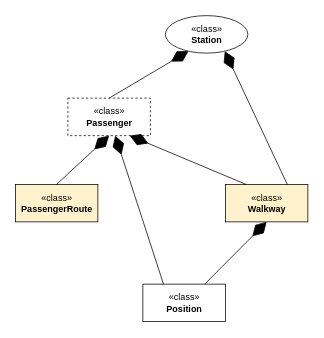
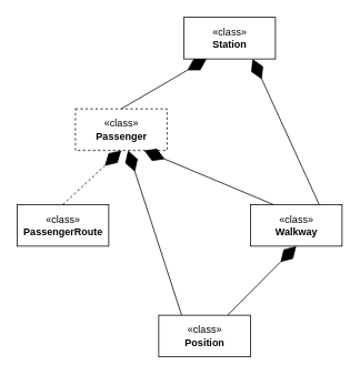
- <mxCell id="2" value="«class»&lt;br&gt;&lt;b&gt;Station&lt;/b&gt;" style="ellipse;html=1;" vertex="1" parent="1"><mxGeometry x="220" y="20" width="110" height="50" as="geometry" /></mxCell>
+ <mxCell id="2" value="«class»&lt;br&gt;&lt;b&gt;Station&lt;/b&gt;" style="html=1;" vertex="1" parent="1"><mxGeometry x="220" y="20" width="110" height="50" as="geometry" /></mxCell>
- <mxCell id="9" value="" style="endArrow=diamondThin;endFill=1;endSize=24;html=1;exitX=0.5;exitY=0;exitDx=0;exitDy=0;entryX=0.5;entryY=1;entryDx=0;entryDy=0;" edge="1" parent="1" source="4" target="3"><mxGeometry width="160" relative="1" as="geometry"><mxPoint x="-100" y="87" as="sourcePoint" /><mxPoint x="-27.5" y="27" as="targetPoint" /></mxGeometry></mxCell>
+ <mxCell id="9" value="" style="endArrow=diamondThin;endFill=1;endSize=24;html=1;exitX=0.5;exitY=0;exitDx=0;exitDy=0;entryX=0.5;entryY=1;entryDx=0;entryDy=0;dashed=1;" edge="1" parent="1" source="4" target="3"><mxGeometry width="160" relative="1" as="geometry"><mxPoint x="-100" y="87" as="sourcePoint" /><mxPoint x="-27.5" y="27" as="targetPoint" /></mxGeometry></mxCell>
- <mxCell id="4" value="«class»&lt;br&gt;&lt;b&gt;PassengerRoute&lt;/b&gt;" style="html=1;fillColor=#fff2cc;" vertex="1" parent="1"><mxGeometry x="20" y="245" width="110" height="50" as="geometry" /></mxCell>
+ <mxCell id="4" value="«class»&lt;br&gt;&lt;b&gt;PassengerRoute&lt;/b&gt;" style="html=1;" vertex="1" parent="1"><mxGeometry x="20" y="245" width="110" height="50" as="geometry" /></mxCell>
- <mxCell id="5" value="«class»&lt;br&gt;&lt;b&gt;Walkway&lt;br&gt;&lt;/b&gt;" style="html=1;fillColor=#fff2cc;" vertex="1" parent="1"><mxGeometry x="300" y="245" width="110" height="50" as="geometry" /></mxCell>
+ <mxCell id="5" value="«class»&lt;br&gt;&lt;b&gt;Walkway&lt;br&gt;&lt;/b&gt;" style="html=1;" vertex="1" parent="1"><mxGeometry x="300" y="245" width="110" height="50" as="geometry" /></mxCell>
